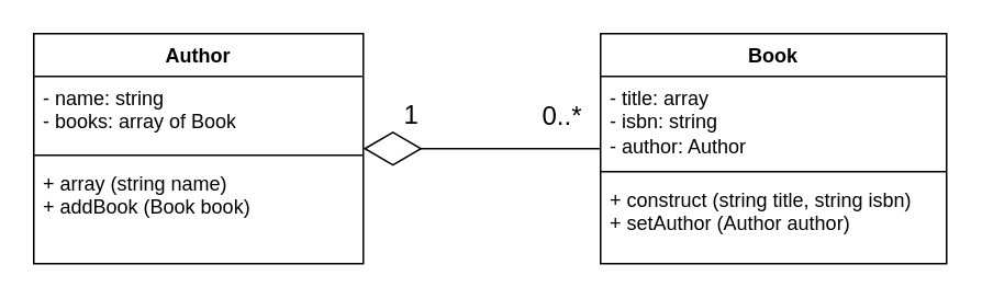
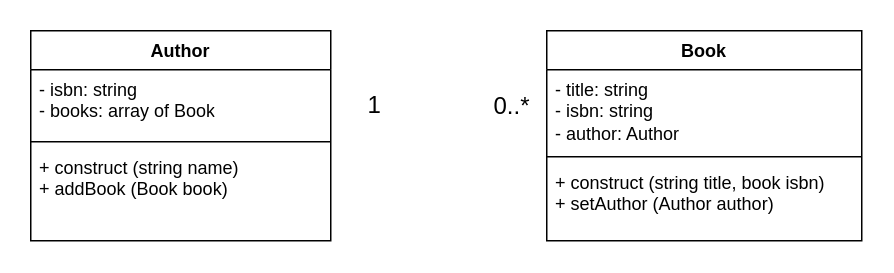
- <mxCell id="6" value="- name: string&lt;br&gt;- books: array of Book" style="text;strokeColor=none;fillColor=none;align=left;verticalAlign=top;spacingLeft=4;spacingRight=4;overflow=hidden;rotatable=0;points=[[0,0.5],[1,0.5]];portConstraint=eastwest;whiteSpace=wrap;html=1;" parent="5" vertex="1"><mxGeometry y="26" width="200" height="44" as="geometry" /></mxCell>
+ <mxCell id="6" value="- isbn: string&lt;br&gt;- books: array of Book" style="text;strokeColor=none;fillColor=none;align=left;verticalAlign=top;spacingLeft=4;spacingRight=4;overflow=hidden;rotatable=0;points=[[0,0.5],[1,0.5]];portConstraint=eastwest;whiteSpace=wrap;html=1;" parent="5" vertex="1"><mxGeometry y="26" width="200" height="44" as="geometry" /></mxCell>
- <mxCell id="10" value="- title: array&lt;br&gt;- isbn: string&lt;br&gt;- author: Author" style="text;strokeColor=none;fillColor=none;align=left;verticalAlign=top;spacingLeft=4;spacingRight=4;overflow=hidden;rotatable=0;points=[[0,0.5],[1,0.5]];portConstraint=eastwest;whiteSpace=wrap;html=1;" parent="9" vertex="1"><mxGeometry y="26" width="210" height="54" as="geometry" /></mxCell>
+ <mxCell id="10" value="- title: string&lt;br&gt;- isbn: string&lt;br&gt;- author: Author" style="text;strokeColor=none;fillColor=none;align=left;verticalAlign=top;spacingLeft=4;spacingRight=4;overflow=hidden;rotatable=0;points=[[0,0.5],[1,0.5]];portConstraint=eastwest;whiteSpace=wrap;html=1;" parent="9" vertex="1"><mxGeometry y="26" width="210" height="54" as="geometry" /></mxCell>
- <mxCell id="2" value="" style="endArrow=diamondThin;endFill=0;endSize=33;html=1;rounded=0;" parent="1" edge="1" target="5" source="9"><mxGeometry width="160" relative="1" as="geometry"><mxPoint x="460" y="87" as="sourcePoint" /><mxPoint x="220" y="87" as="targetPoint" /></mxGeometry></mxCell>
- <mxCell id="8" value="+ array (string name)&lt;br&gt;+ addBook (Book book)" style="text;strokeColor=none;fillColor=none;align=left;verticalAlign=top;spacingLeft=4;spacingRight=4;overflow=hidden;rotatable=0;points=[[0,0.5],[1,0.5]];portConstraint=eastwest;whiteSpace=wrap;html=1;" parent="5" vertex="1"><mxGeometry y="78" width="200" height="62" as="geometry" /></mxCell>
+ <mxCell id="8" value="+ construct (string name)&lt;br&gt;+ addBook (Book book)" style="text;strokeColor=none;fillColor=none;align=left;verticalAlign=top;spacingLeft=4;spacingRight=4;overflow=hidden;rotatable=0;points=[[0,0.5],[1,0.5]];portConstraint=eastwest;whiteSpace=wrap;html=1;" parent="5" vertex="1"><mxGeometry y="78" width="200" height="62" as="geometry" /></mxCell>
- <mxCell id="12" value="+ construct (string title, string isbn)&lt;br&gt;+ setAuthor (Author author)" style="text;strokeColor=none;fillColor=none;align=left;verticalAlign=top;spacingLeft=4;spacingRight=4;overflow=hidden;rotatable=0;points=[[0,0.5],[1,0.5]];portConstraint=eastwest;whiteSpace=wrap;html=1;" parent="9" vertex="1"><mxGeometry y="88" width="210" height="52" as="geometry" /></mxCell>
+ <mxCell id="12" value="+ construct (string title, book isbn)&lt;br&gt;+ setAuthor (Author author)" style="text;strokeColor=none;fillColor=none;align=left;verticalAlign=top;spacingLeft=4;spacingRight=4;overflow=hidden;rotatable=0;points=[[0,0.5],[1,0.5]];portConstraint=eastwest;whiteSpace=wrap;html=1;" parent="9" vertex="1"><mxGeometry y="88" width="210" height="52" as="geometry" /></mxCell>
